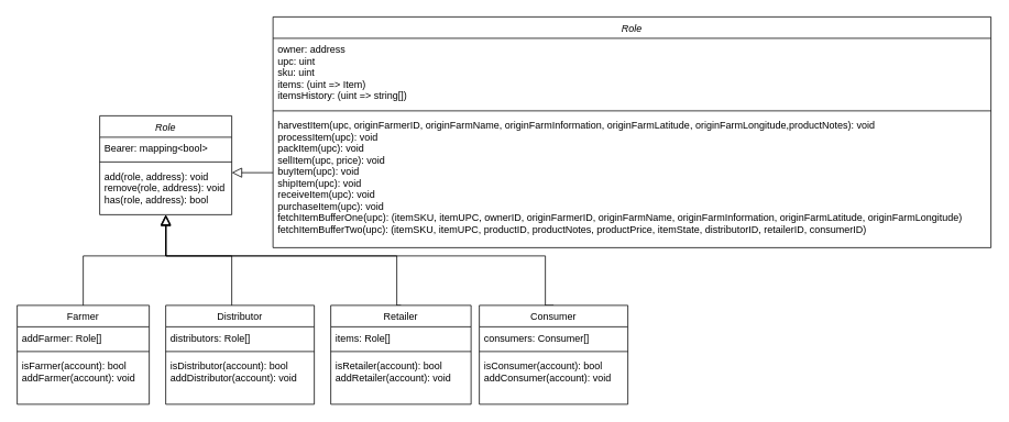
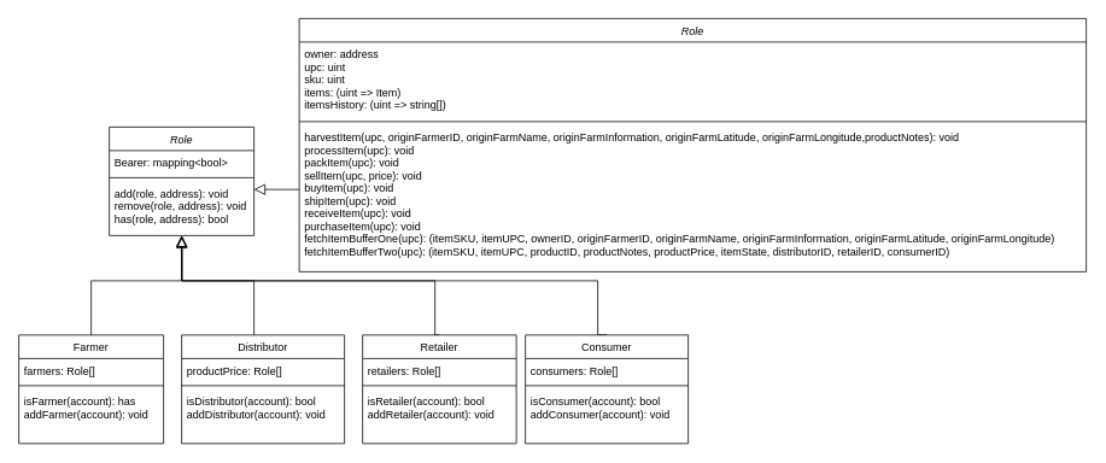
- <mxCell id="7" value="addFarmer: Role[]" style="text;align=left;verticalAlign=top;spacingLeft=4;spacingRight=4;overflow=hidden;rotatable=0;points=[[0,0.5],[1,0.5]];portConstraint=eastwest;rounded=0;shadow=0;html=0;" parent="6" vertex="1"><mxGeometry y="26" width="160" height="26" as="geometry" /></mxCell>
+ <mxCell id="7" value="farmers: Role[]" style="text;align=left;verticalAlign=top;spacingLeft=4;spacingRight=4;overflow=hidden;rotatable=0;points=[[0,0.5],[1,0.5]];portConstraint=eastwest;rounded=0;shadow=0;html=0;" parent="6" vertex="1"><mxGeometry y="26" width="160" height="26" as="geometry" /></mxCell>
- <mxCell id="12" value="distributors: Role[]" style="text;align=left;verticalAlign=top;spacingLeft=4;spacingRight=4;overflow=hidden;rotatable=0;points=[[0,0.5],[1,0.5]];portConstraint=eastwest;" parent="11" vertex="1"><mxGeometry y="26" width="180" height="26" as="geometry" /></mxCell>
+ <mxCell id="12" value="productPrice: Role[]" style="text;align=left;verticalAlign=top;spacingLeft=4;spacingRight=4;overflow=hidden;rotatable=0;points=[[0,0.5],[1,0.5]];portConstraint=eastwest;" parent="11" vertex="1"><mxGeometry y="26" width="180" height="26" as="geometry" /></mxCell>
- <mxCell id="23" value="items: Role[]" style="text;align=left;verticalAlign=top;spacingLeft=4;spacingRight=4;overflow=hidden;rotatable=0;points=[[0,0.5],[1,0.5]];portConstraint=eastwest;" vertex="1" parent="22"><mxGeometry y="26" width="170" height="26" as="geometry" /></mxCell>
+ <mxCell id="23" value="retailers: Role[]" style="text;align=left;verticalAlign=top;spacingLeft=4;spacingRight=4;overflow=hidden;rotatable=0;points=[[0,0.5],[1,0.5]];portConstraint=eastwest;" vertex="1" parent="22"><mxGeometry y="26" width="170" height="26" as="geometry" /></mxCell>
- <mxCell id="18" value="consumers: Consumer[]" style="text;align=left;verticalAlign=top;spacingLeft=4;spacingRight=4;overflow=hidden;rotatable=0;points=[[0,0.5],[1,0.5]];portConstraint=eastwest;" vertex="1" parent="17"><mxGeometry y="26" width="180" height="26" as="geometry" /></mxCell>
+ <mxCell id="18" value="consumers: Role[]" style="text;align=left;verticalAlign=top;spacingLeft=4;spacingRight=4;overflow=hidden;rotatable=0;points=[[0,0.5],[1,0.5]];portConstraint=eastwest;" vertex="1" parent="17"><mxGeometry y="26" width="180" height="26" as="geometry" /></mxCell>
- <mxCell id="9" value="&lt;div&gt;isFarmer(account): bool&lt;/div&gt;&lt;div&gt;addFarmer(account): void&lt;/div&gt;" style="text;html=1;align=left;verticalAlign=top;resizable=0;points=[];autosize=1;strokeColor=none;fillColor=none;fontSize=12;fontFamily=Helvetica;fontColor=default;spacingLeft=4;spacingRight=4;rounded=0;shadow=0;" vertex="1" parent="6"><mxGeometry y="60" width="160" height="30" as="geometry" /></mxCell>
+ <mxCell id="9" value="&lt;div&gt;isFarmer(account): has&lt;/div&gt;&lt;div&gt;addFarmer(account): void&lt;/div&gt;" style="text;html=1;align=left;verticalAlign=top;resizable=0;points=[];autosize=1;strokeColor=none;fillColor=none;fontSize=12;fontFamily=Helvetica;fontColor=default;spacingLeft=4;spacingRight=4;rounded=0;shadow=0;" vertex="1" parent="6"><mxGeometry y="60" width="160" height="30" as="geometry" /></mxCell>
